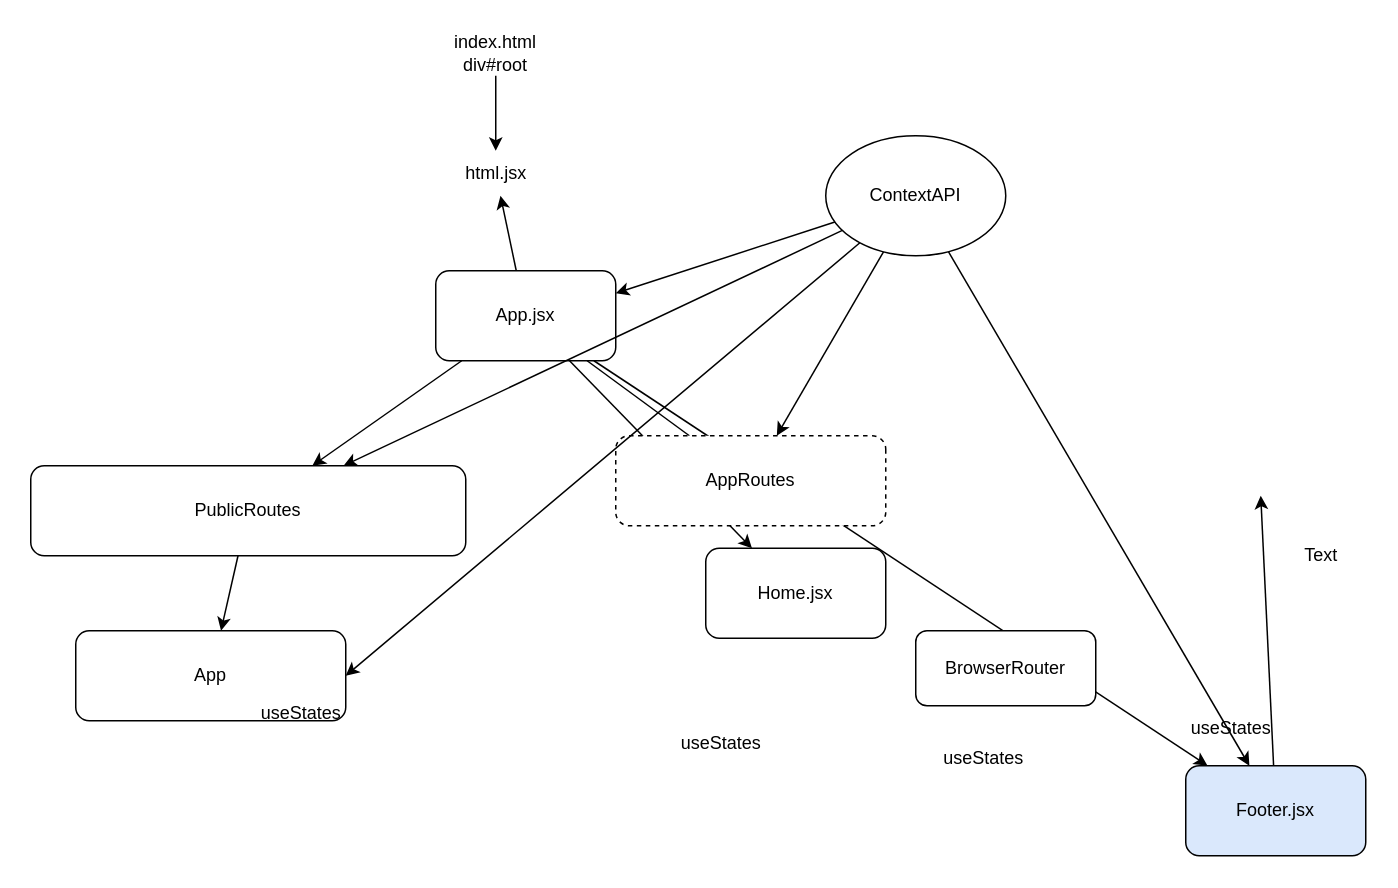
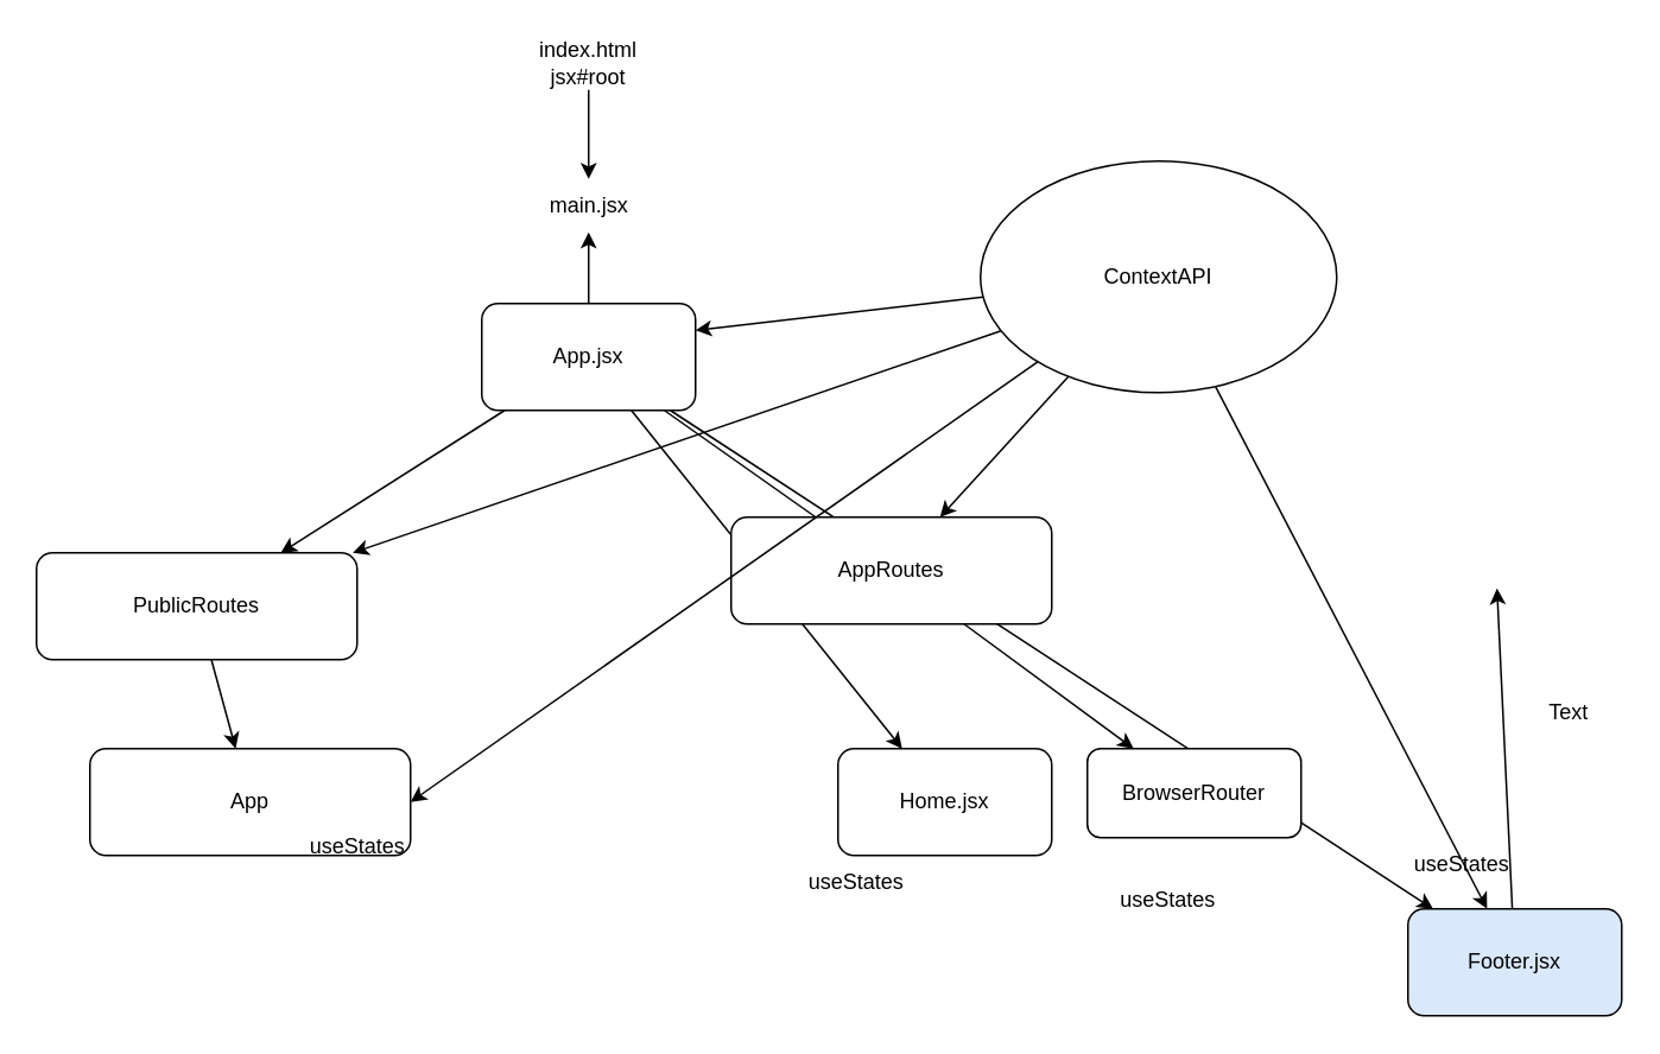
- <mxCell id="3" value="index.html&lt;br&gt;div#root" style="text;html=1;strokeColor=none;fillColor=none;align=center;verticalAlign=middle;whiteSpace=wrap;rounded=0;" parent="1" vertex="1"><mxGeometry x="300" y="20" width="60" height="30" as="geometry" /></mxCell>
+ <mxCell id="3" value="index.html&lt;br&gt;jsx#root" style="text;html=1;strokeColor=none;fillColor=none;align=center;verticalAlign=middle;whiteSpace=wrap;rounded=0;" parent="1" vertex="1"><mxGeometry x="300" y="20" width="60" height="30" as="geometry" /></mxCell>
- <mxCell id="4" value="html.jsx" style="text;html=1;align=center;verticalAlign=middle;resizable=0;points=[];autosize=1;strokeColor=none;fillColor=none;" parent="1" vertex="1"><mxGeometry x="295" y="100" width="70" height="30" as="geometry" /></mxCell>
+ <mxCell id="4" value="main.jsx" style="text;html=1;align=center;verticalAlign=middle;resizable=0;points=[];autosize=1;strokeColor=none;fillColor=none;" parent="1" vertex="1"><mxGeometry x="295" y="100" width="70" height="30" as="geometry" /></mxCell>
- <mxCell id="25" value="ContextAPI" style="ellipse;whiteSpace=wrap;html=1;" parent="1" vertex="1"><mxGeometry x="550" y="90" width="120" height="80" as="geometry" /></mxCell>
+ <mxCell id="25" value="ContextAPI" style="ellipse;whiteSpace=wrap;html=1;" parent="1" vertex="1"><mxGeometry x="550" y="90" width="200" height="130" as="geometry" /></mxCell>
- <mxCell id="10" value="App.jsx" style="rounded=1;whiteSpace=wrap;html=1;" parent="1" vertex="1"><mxGeometry x="290" y="180" width="120" height="60" as="geometry" /></mxCell>
+ <mxCell id="10" value="App.jsx" style="rounded=1;whiteSpace=wrap;html=1;" parent="1" vertex="1"><mxGeometry x="270" y="170" width="120" height="60" as="geometry" /></mxCell>
- <mxCell id="19" value="AppRoutes" style="rounded=1;whiteSpace=wrap;html=1;direction=south;dashed=1;" parent="1" vertex="1"><mxGeometry x="410" y="290" width="180" height="60" as="geometry" /></mxCell>
+ <mxCell id="19" value="AppRoutes" style="rounded=1;whiteSpace=wrap;html=1;direction=south;" parent="1" vertex="1"><mxGeometry x="410" y="290" width="180" height="60" as="geometry" /></mxCell>
- <mxCell id="17" value="PublicRoutes" style="rounded=1;whiteSpace=wrap;html=1;direction=south;" parent="1" vertex="1"><mxGeometry x="20" y="310" width="290" height="60" as="geometry" /></mxCell>
+ <mxCell id="17" value="PublicRoutes" style="rounded=1;whiteSpace=wrap;html=1;direction=south;" parent="1" vertex="1"><mxGeometry x="20" y="310" width="180" height="60" as="geometry" /></mxCell>
- <mxCell id="30" value="Text" style="text;html=1;align=center;verticalAlign=middle;resizable=0;points=[];autosize=1;strokeColor=none;fillColor=none;" parent="1" vertex="1"><mxGeometry x="855" y="355" width="50" height="30" as="geometry" /></mxCell>
+ <mxCell id="30" value="Text" style="text;html=1;align=center;verticalAlign=middle;resizable=0;points=[];autosize=1;strokeColor=none;fillColor=none;" parent="1" vertex="1"><mxGeometry x="855" y="385" width="50" height="30" as="geometry" /></mxCell>
+ <mxCell id="6" style="edgeStyle=none;html=1;startArrow=none;" parent="1" source="19" target="14" edge="1"><mxGeometry relative="1" as="geometry" /></mxCell>
- <mxCell id="11" value="Home.jsx" style="rounded=1;whiteSpace=wrap;html=1;" parent="1" vertex="1"><mxGeometry x="470" y="365" width="120" height="60" as="geometry" /></mxCell>
+ <mxCell id="11" value="Home.jsx" style="rounded=1;whiteSpace=wrap;html=1;" parent="1" vertex="1"><mxGeometry x="470" y="420" width="120" height="60" as="geometry" /></mxCell>
